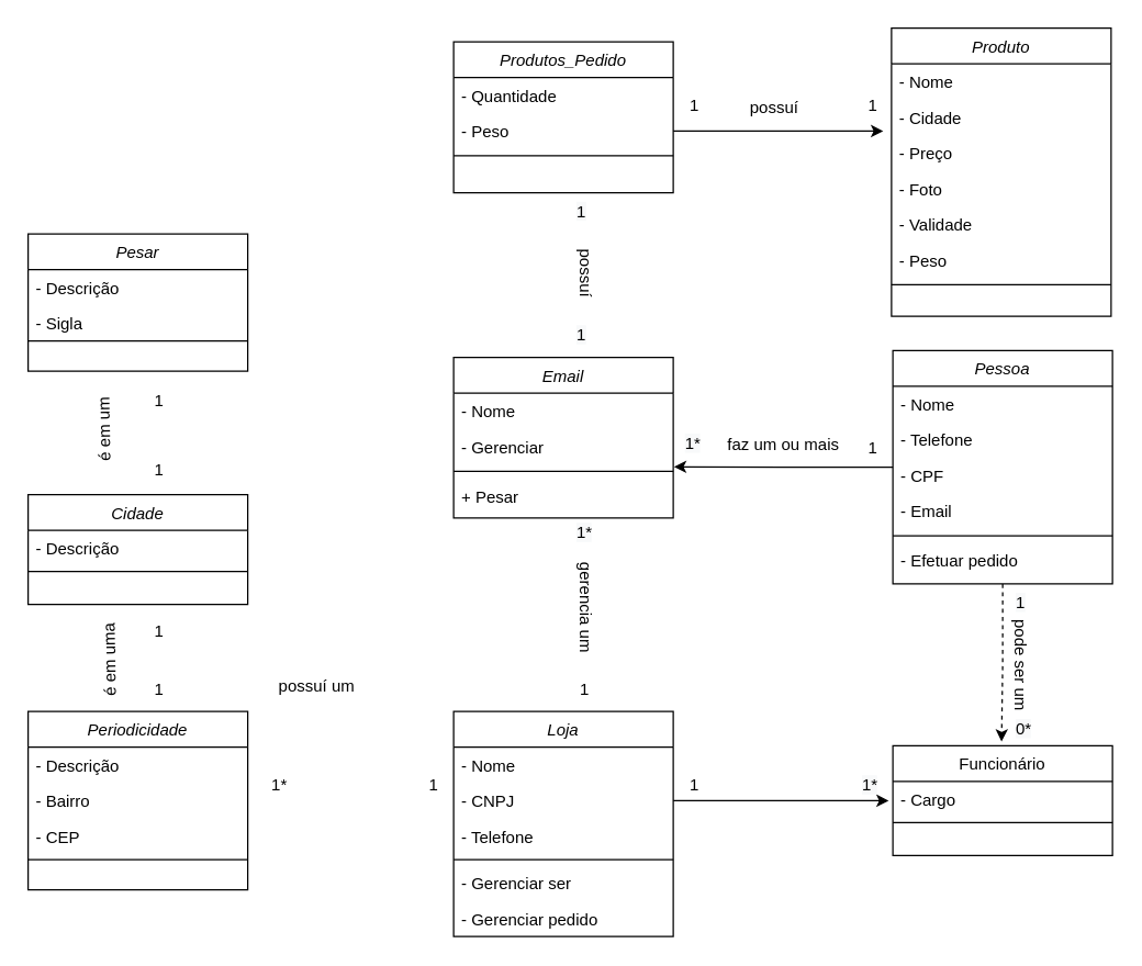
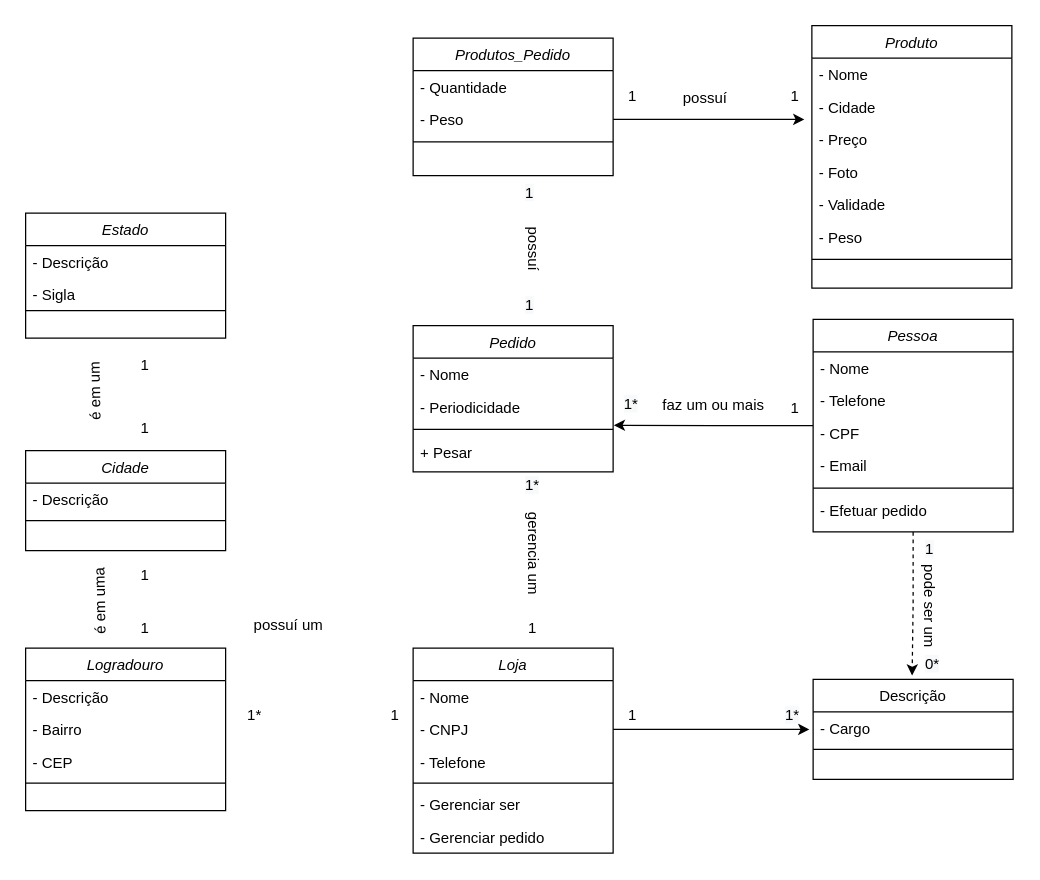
- <mxCell id="14" value="Pesar" style="swimlane;fontStyle=2;align=center;verticalAlign=top;childLayout=stackLayout;horizontal=1;startSize=26;horizontalStack=0;resizeParent=1;resizeLast=0;collapsible=1;marginBottom=0;rounded=0;shadow=0;strokeWidth=1;" vertex="1" parent="1"><mxGeometry x="20" y="170" width="160" height="100" as="geometry"><mxRectangle x="230" y="140" width="160" height="26" as="alternateBounds" /></mxGeometry></mxCell>
+ <mxCell id="14" value="Estado" style="swimlane;fontStyle=2;align=center;verticalAlign=top;childLayout=stackLayout;horizontal=1;startSize=26;horizontalStack=0;resizeParent=1;resizeLast=0;collapsible=1;marginBottom=0;rounded=0;shadow=0;strokeWidth=1;" vertex="1" parent="1"><mxGeometry x="20" y="170" width="160" height="100" as="geometry"><mxRectangle x="230" y="140" width="160" height="26" as="alternateBounds" /></mxGeometry></mxCell>
- <mxCell id="56" value="Email" style="swimlane;fontStyle=2;align=center;verticalAlign=top;childLayout=stackLayout;horizontal=1;startSize=26;horizontalStack=0;resizeParent=1;resizeLast=0;collapsible=1;marginBottom=0;rounded=0;shadow=0;strokeWidth=1;" vertex="1" parent="1"><mxGeometry x="330" y="260" width="160" height="117" as="geometry"><mxRectangle x="230" y="140" width="160" height="26" as="alternateBounds" /></mxGeometry></mxCell>
+ <mxCell id="56" value="Pedido" style="swimlane;fontStyle=2;align=center;verticalAlign=top;childLayout=stackLayout;horizontal=1;startSize=26;horizontalStack=0;resizeParent=1;resizeLast=0;collapsible=1;marginBottom=0;rounded=0;shadow=0;strokeWidth=1;" vertex="1" parent="1"><mxGeometry x="330" y="260" width="160" height="117" as="geometry"><mxRectangle x="230" y="140" width="160" height="26" as="alternateBounds" /></mxGeometry></mxCell>
- <mxCell id="58" value="- Gerenciar" style="text;align=left;verticalAlign=top;spacingLeft=4;spacingRight=4;overflow=hidden;rotatable=0;points=[[0,0.5],[1,0.5]];portConstraint=eastwest;rounded=0;shadow=0;html=0;" vertex="1" parent="56"><mxGeometry y="52" width="160" height="26" as="geometry" /></mxCell>
+ <mxCell id="58" value="- Periodicidade" style="text;align=left;verticalAlign=top;spacingLeft=4;spacingRight=4;overflow=hidden;rotatable=0;points=[[0,0.5],[1,0.5]];portConstraint=eastwest;rounded=0;shadow=0;html=0;" vertex="1" parent="56"><mxGeometry y="52" width="160" height="26" as="geometry" /></mxCell>
- <mxCell id="21" value="Periodicidade" style="swimlane;fontStyle=2;align=center;verticalAlign=top;childLayout=stackLayout;horizontal=1;startSize=26;horizontalStack=0;resizeParent=1;resizeLast=0;collapsible=1;marginBottom=0;rounded=0;shadow=0;strokeWidth=1;" vertex="1" parent="1"><mxGeometry x="20" y="518" width="160" height="130" as="geometry"><mxRectangle x="230" y="140" width="160" height="26" as="alternateBounds" /></mxGeometry></mxCell>
+ <mxCell id="21" value="Logradouro" style="swimlane;fontStyle=2;align=center;verticalAlign=top;childLayout=stackLayout;horizontal=1;startSize=26;horizontalStack=0;resizeParent=1;resizeLast=0;collapsible=1;marginBottom=0;rounded=0;shadow=0;strokeWidth=1;" vertex="1" parent="1"><mxGeometry x="20" y="518" width="160" height="130" as="geometry"><mxRectangle x="230" y="140" width="160" height="26" as="alternateBounds" /></mxGeometry></mxCell>
- <mxCell id="11" value="Funcionário" style="swimlane;fontStyle=0;align=center;verticalAlign=top;childLayout=stackLayout;horizontal=1;startSize=26;horizontalStack=0;resizeParent=1;resizeLast=0;collapsible=1;marginBottom=0;rounded=0;shadow=0;strokeWidth=1;" parent="1" vertex="1"><mxGeometry x="650" y="543" width="160" height="80" as="geometry"><mxRectangle x="130" y="380" width="160" height="26" as="alternateBounds" /></mxGeometry></mxCell>
+ <mxCell id="11" value="Descrição" style="swimlane;fontStyle=0;align=center;verticalAlign=top;childLayout=stackLayout;horizontal=1;startSize=26;horizontalStack=0;resizeParent=1;resizeLast=0;collapsible=1;marginBottom=0;rounded=0;shadow=0;strokeWidth=1;" parent="1" vertex="1"><mxGeometry x="650" y="543" width="160" height="80" as="geometry"><mxRectangle x="130" y="380" width="160" height="26" as="alternateBounds" /></mxGeometry></mxCell>
